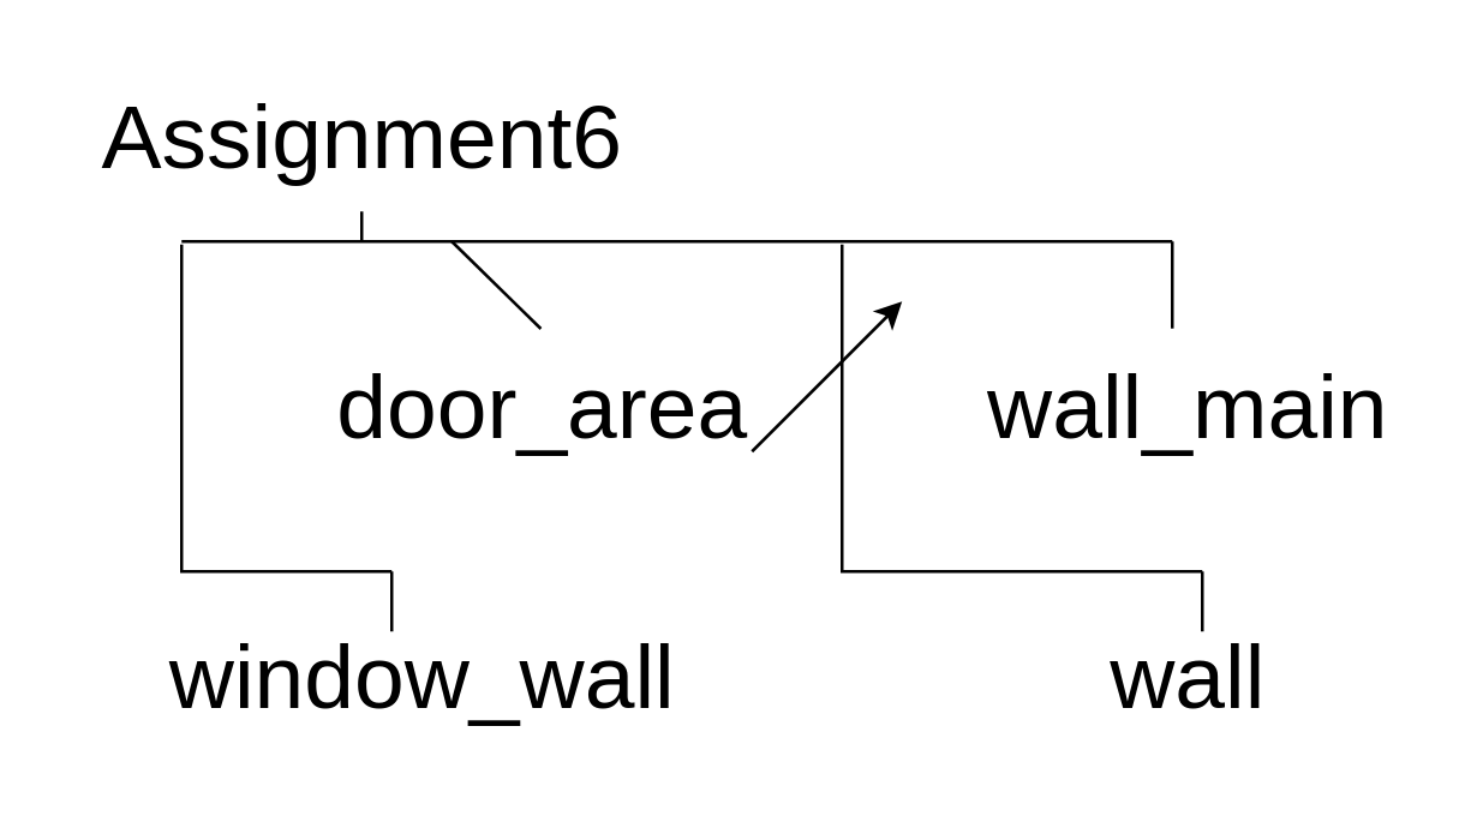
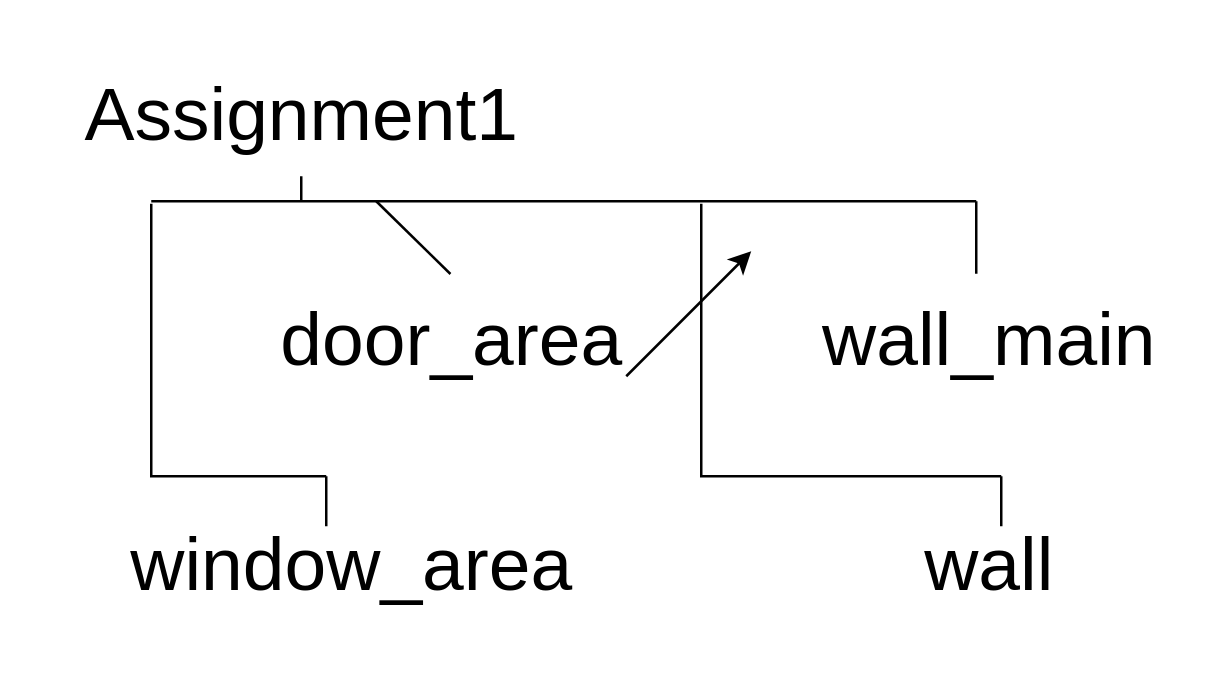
- <mxCell id="2" value="&lt;font style=&quot;font-size: 30px;&quot;&gt;Assignment6&lt;/font&gt;" style="text;html=1;align=center;verticalAlign=middle;resizable=0;points=[];autosize=1;strokeColor=none;fillColor=none;" vertex="1" parent="1"><mxGeometry x="20" y="20" width="200" height="50" as="geometry" /></mxCell>
+ <mxCell id="2" value="&lt;font style=&quot;font-size: 30px;&quot;&gt;Assignment1&lt;/font&gt;" style="text;html=1;align=center;verticalAlign=middle;resizable=0;points=[];autosize=1;strokeColor=none;fillColor=none;" vertex="1" parent="1"><mxGeometry x="20" y="20" width="200" height="50" as="geometry" /></mxCell>
- <mxCell id="5" value="&lt;span style=&quot;font-size: 30px;&quot;&gt;window_wall&lt;/span&gt;" style="text;html=1;align=center;verticalAlign=middle;resizable=0;points=[];autosize=1;strokeColor=none;fillColor=none;" vertex="1" parent="1"><mxGeometry x="40" y="200" width="200" height="50" as="geometry" /></mxCell>
+ <mxCell id="5" value="&lt;span style=&quot;font-size: 30px;&quot;&gt;window_area&lt;/span&gt;" style="text;html=1;align=center;verticalAlign=middle;resizable=0;points=[];autosize=1;strokeColor=none;fillColor=none;" vertex="1" parent="1"><mxGeometry x="40" y="200" width="200" height="50" as="geometry" /></mxCell>
